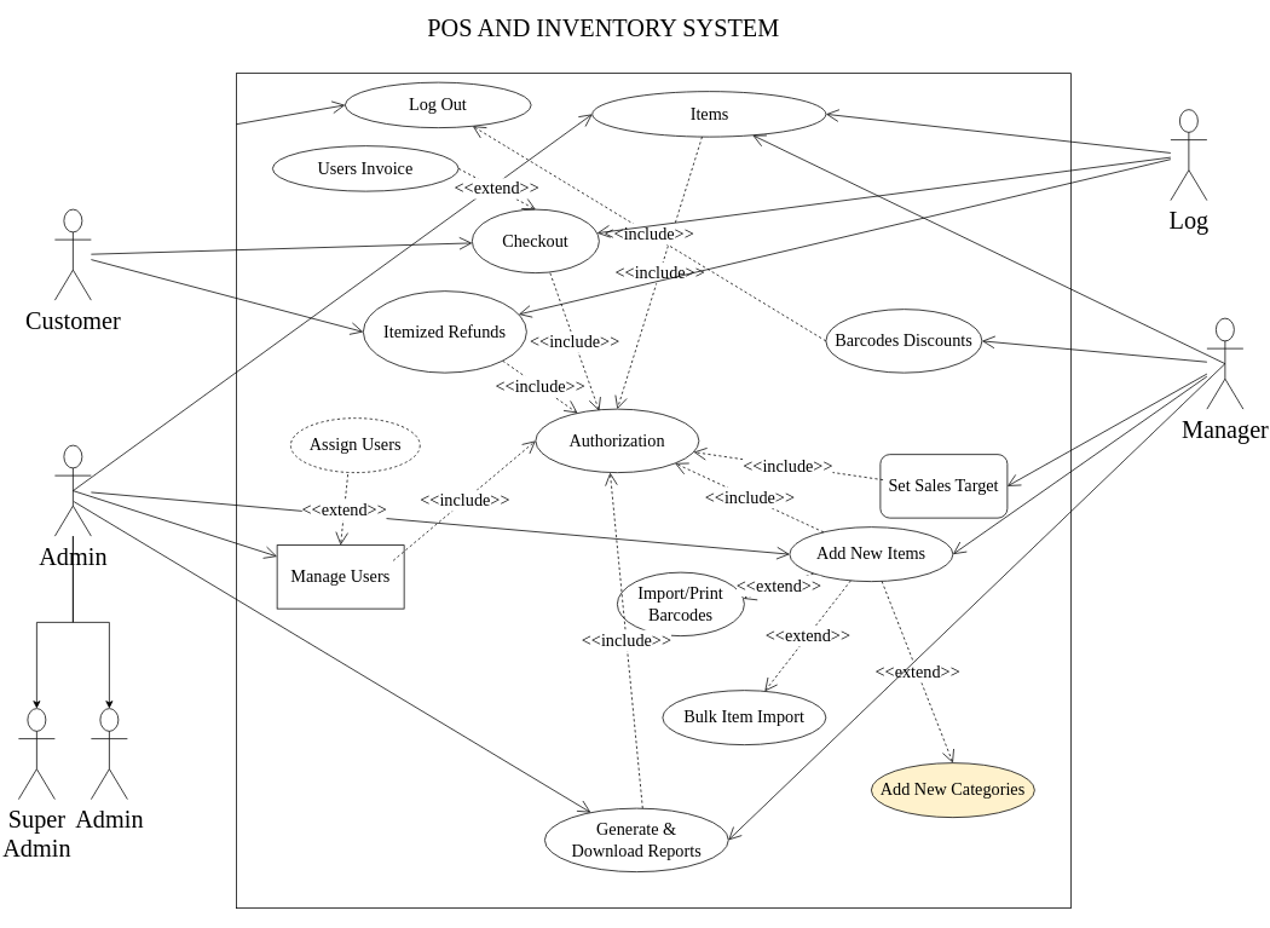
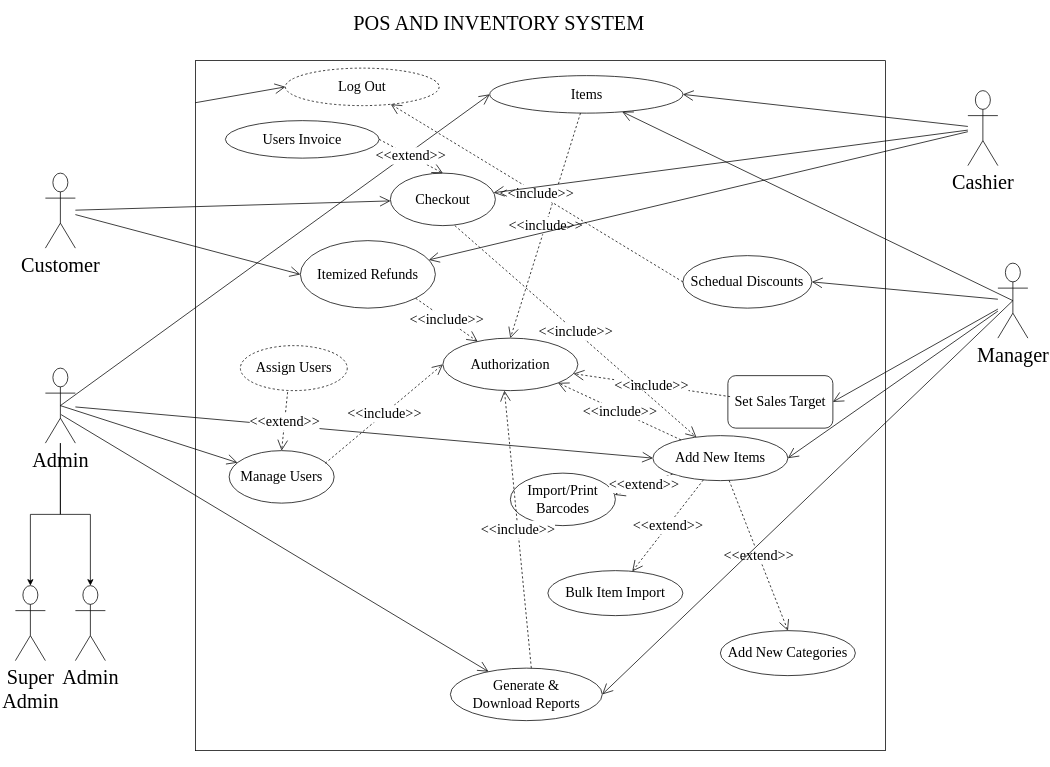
- <mxCell id="13" value="Log Out" style="ellipse;whiteSpace=wrap;html=1;fontFamily=Times New Roman;fontSize=19;" vertex="1" parent="1"><mxGeometry x="380" y="90" width="205" height="50" as="geometry" /></mxCell>
+ <mxCell id="13" value="Log Out" style="ellipse;whiteSpace=wrap;html=1;fontFamily=Times New Roman;fontSize=19;dashed=1;" vertex="1" parent="1"><mxGeometry x="380" y="90" width="205" height="50" as="geometry" /></mxCell>
- <mxCell id="9" value="Log" style="shape=umlActor;verticalLabelPosition=bottom;verticalAlign=top;html=1;fontFamily=Times New Roman;fontSize=27;" vertex="1" parent="1"><mxGeometry x="1290" y="120" width="40" height="100" as="geometry" /></mxCell>
+ <mxCell id="9" value="Cashier" style="shape=umlActor;verticalLabelPosition=bottom;verticalAlign=top;html=1;fontFamily=Times New Roman;fontSize=27;" vertex="1" parent="1"><mxGeometry x="1290" y="120" width="40" height="100" as="geometry" /></mxCell>
- <mxCell id="49" value="&amp;lt;&amp;lt;include&amp;gt;&amp;gt;" style="endArrow=open;endSize=12;dashed=1;html=1;rounded=0;fontFamily=Times New Roman;fontSize=19;entryX=0.389;entryY=0.029;entryDx=0;entryDy=0;exitX=0.614;exitY=1;exitDx=0;exitDy=0;exitPerimeter=0;entryPerimeter=0;" edge="1" parent="1" source="48" target="16"><mxGeometry width="160" relative="1" as="geometry"><mxPoint x="769.211" y="179.963" as="sourcePoint" /><mxPoint x="690" y="460" as="targetPoint" /></mxGeometry></mxCell>
+ <mxCell id="49" value="&amp;lt;&amp;lt;include&amp;gt;&amp;gt;" style="endArrow=open;endSize=12;dashed=1;html=1;rounded=0;fontFamily=Times New Roman;fontSize=19;exitX=0.614;exitY=1;exitDx=0;exitDy=0;exitPerimeter=0;" edge="1" parent="1" source="48" target="22"><mxGeometry width="160" relative="1" as="geometry"><mxPoint x="769.211" y="179.963" as="sourcePoint" /><mxPoint x="690" y="460" as="targetPoint" /></mxGeometry></mxCell>
- <mxCell id="15" value="Barcodes Discounts" style="ellipse;whiteSpace=wrap;html=1;fontFamily=Times New Roman;fontSize=19;" vertex="1" parent="1"><mxGeometry x="910" y="340" width="172" height="70" as="geometry" /></mxCell>
+ <mxCell id="15" value="Schedual Discounts" style="ellipse;whiteSpace=wrap;html=1;fontFamily=Times New Roman;fontSize=19;" vertex="1" parent="1"><mxGeometry x="910" y="340" width="172" height="70" as="geometry" /></mxCell>
- <mxCell id="34" value="Manage Users" style="whiteSpace=wrap;html=1;fontFamily=Times New Roman;fontSize=19;rounded=0;" vertex="1" parent="1"><mxGeometry x="305" y="600" width="140" height="70" as="geometry" /></mxCell>
+ <mxCell id="34" value="Manage Users" style="ellipse;whiteSpace=wrap;html=1;fontFamily=Times New Roman;fontSize=19;" vertex="1" parent="1"><mxGeometry x="305" y="600" width="140" height="70" as="geometry" /></mxCell>
- <mxCell id="32" value="Add New Categories" style="ellipse;whiteSpace=wrap;html=1;fontFamily=Times New Roman;fontSize=19;fillColor=#fff2cc;" vertex="1" parent="1"><mxGeometry x="960" y="840" width="180" height="60" as="geometry" /></mxCell>
+ <mxCell id="32" value="Add New Categories" style="ellipse;whiteSpace=wrap;html=1;fontFamily=Times New Roman;fontSize=19;" vertex="1" parent="1"><mxGeometry x="960" y="840" width="180" height="60" as="geometry" /></mxCell>
